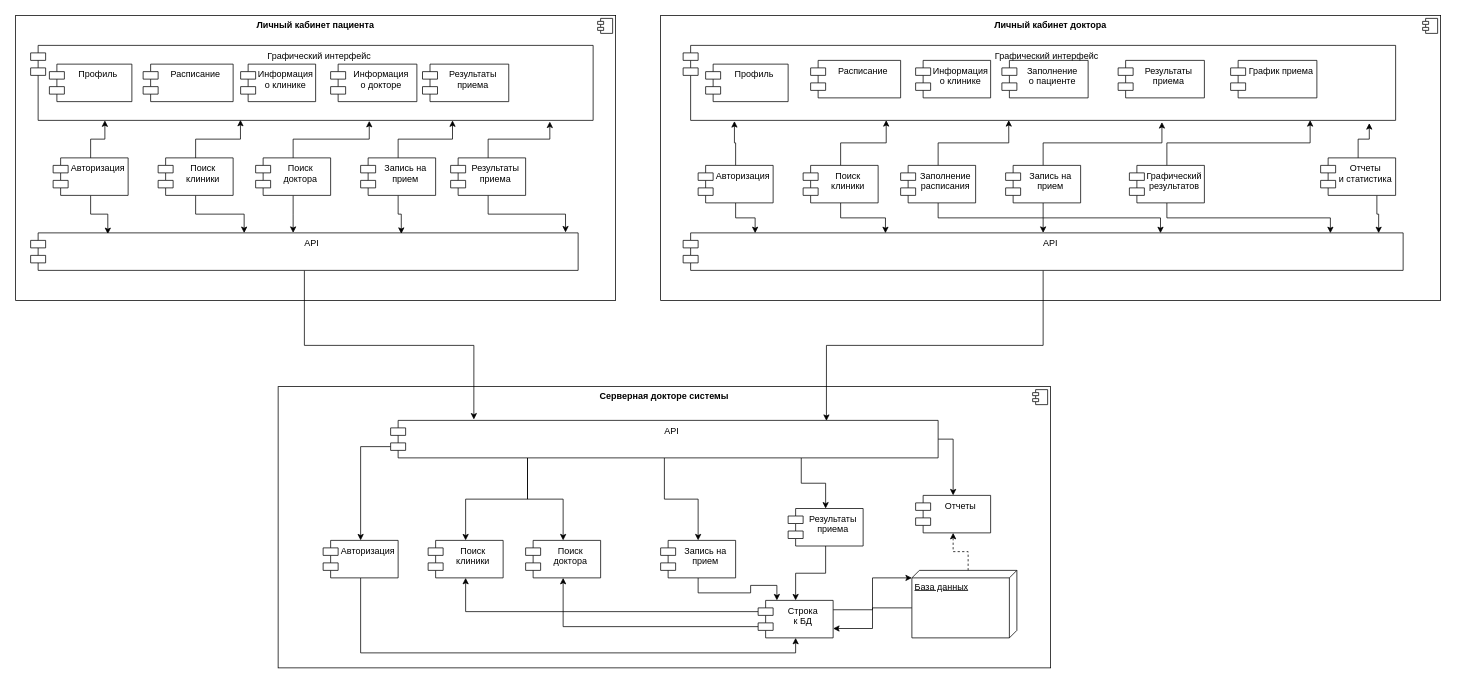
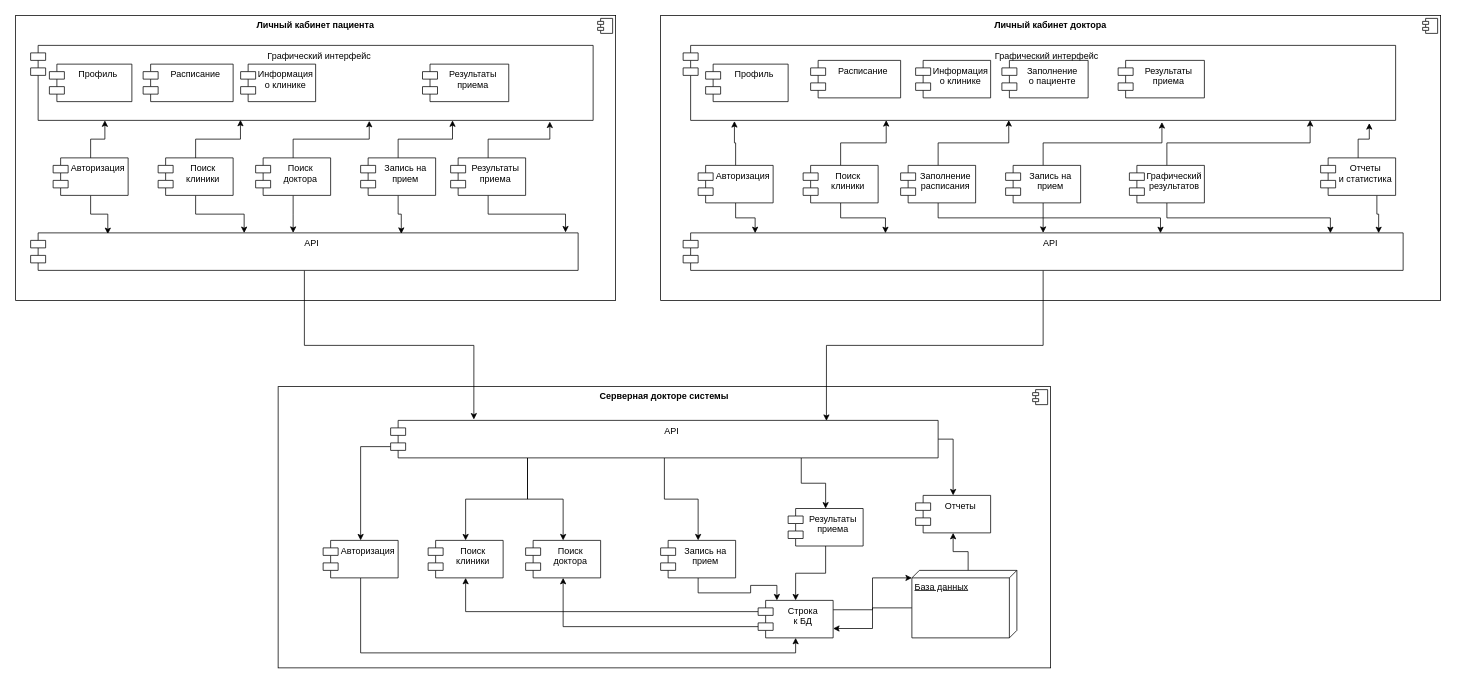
- <mxCell id="76" value="График приема" style="shape=module;align=left;spacingLeft=20;align=center;verticalAlign=top;" vertex="1" parent="1"><mxGeometry x="1640" y="80" width="115" height="50" as="geometry" /></mxCell>
- <mxCell id="27" value="Информация&#10;о докторе" style="shape=module;align=left;spacingLeft=20;align=center;verticalAlign=top;" vertex="1" parent="1"><mxGeometry x="440" y="85" width="115" height="50" as="geometry" /></mxCell>
- <mxCell id="47" style="edgeStyle=orthogonalEdgeStyle;rounded=0;orthogonalLoop=1;jettySize=auto;html=1;exitX=0;exitY=0;exitDx=0;exitDy=65;exitPerimeter=0;entryX=0.5;entryY=1;entryDx=0;entryDy=0;dashed=1;" edge="1" parent="1" source="48" target="80"><mxGeometry relative="1" as="geometry" /></mxCell>
+ <mxCell id="47" style="edgeStyle=orthogonalEdgeStyle;rounded=0;orthogonalLoop=1;jettySize=auto;html=1;exitX=0;exitY=0;exitDx=0;exitDy=65;exitPerimeter=0;entryX=0.5;entryY=1;entryDx=0;entryDy=0;" edge="1" parent="1" source="48" target="80"><mxGeometry relative="1" as="geometry" /></mxCell>
